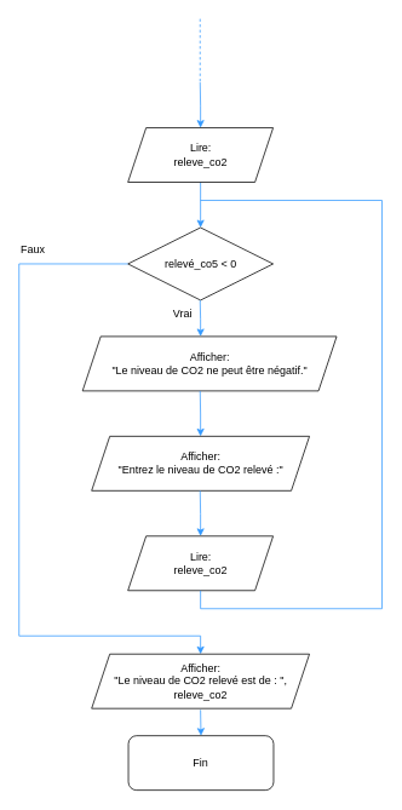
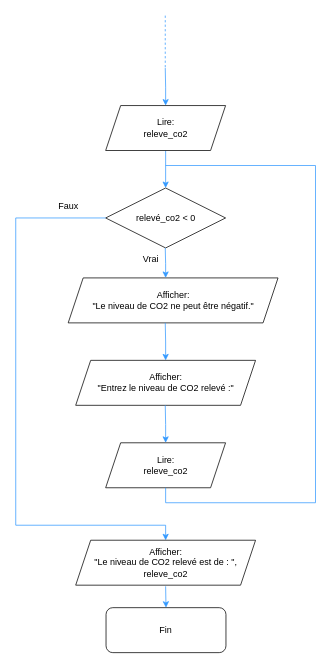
- <mxCell id="22" value="Faux" style="text;html=1;align=center;verticalAlign=middle;whiteSpace=wrap;rounded=0;" parent="1" vertex="1"><mxGeometry x="6" y="260" width="60" height="30" as="geometry" /></mxCell>
+ <mxCell id="22" value="Faux" style="text;html=1;align=center;verticalAlign=middle;whiteSpace=wrap;rounded=0;" parent="1" vertex="1"><mxGeometry x="61" y="260" width="60" height="30" as="geometry" /></mxCell>
- <mxCell id="4" value="relevé_co5 &amp;lt; 0" style="rhombus;whiteSpace=wrap;html=1;" parent="1" vertex="1"><mxGeometry x="140.5" y="250" width="160" height="80" as="geometry" /></mxCell>
+ <mxCell id="4" value="relevé_co2 &amp;lt; 0" style="rhombus;whiteSpace=wrap;html=1;" parent="1" vertex="1"><mxGeometry x="140.5" y="250" width="160" height="80" as="geometry" /></mxCell>
